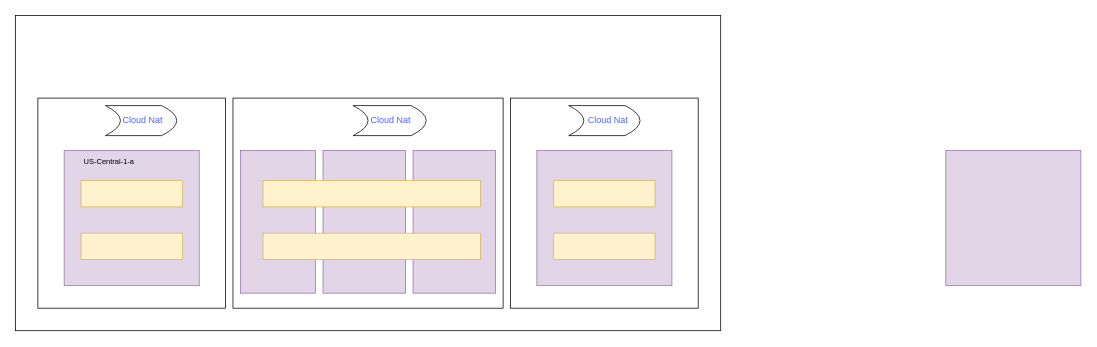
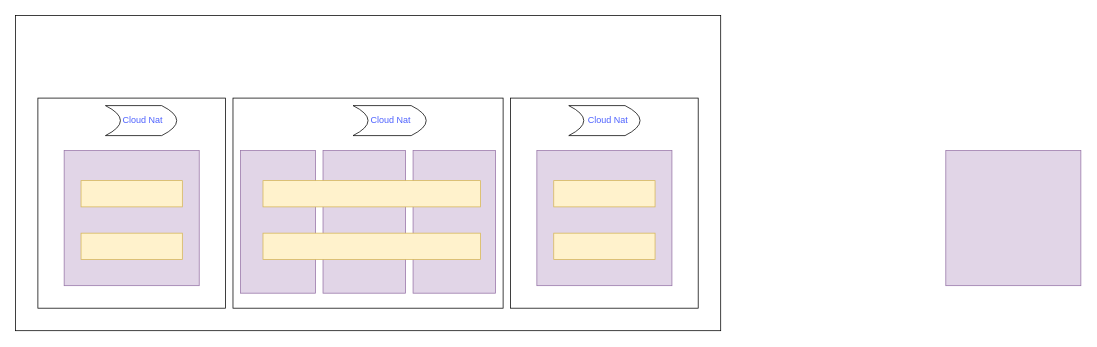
- <mxCell id="9" value="&lt;font style=&quot;font-size: 10px;&quot;&gt;US-Central-1-a&lt;/font&gt;" style="text;html=1;strokeColor=none;fillColor=none;align=center;verticalAlign=middle;whiteSpace=wrap;rounded=0;" vertex="1" parent="1"><mxGeometry x="100" y="200" width="90" height="30" as="geometry" /></mxCell>
